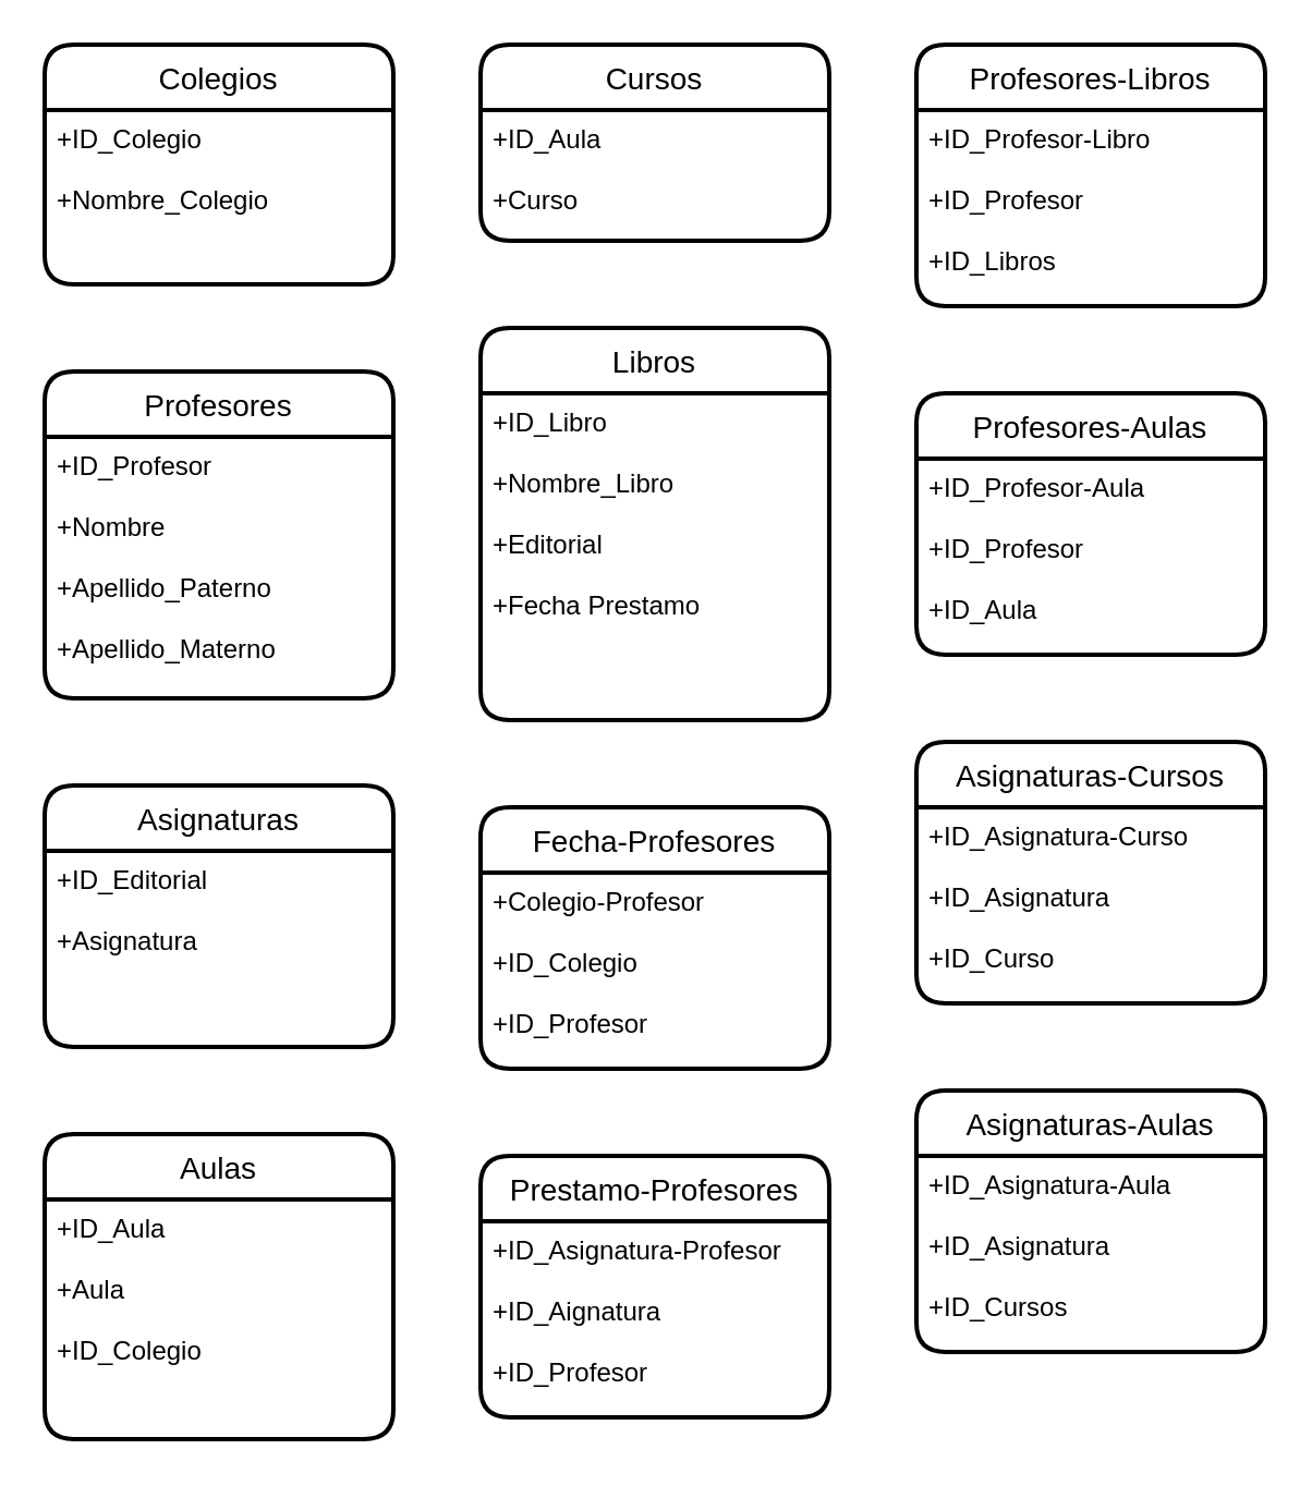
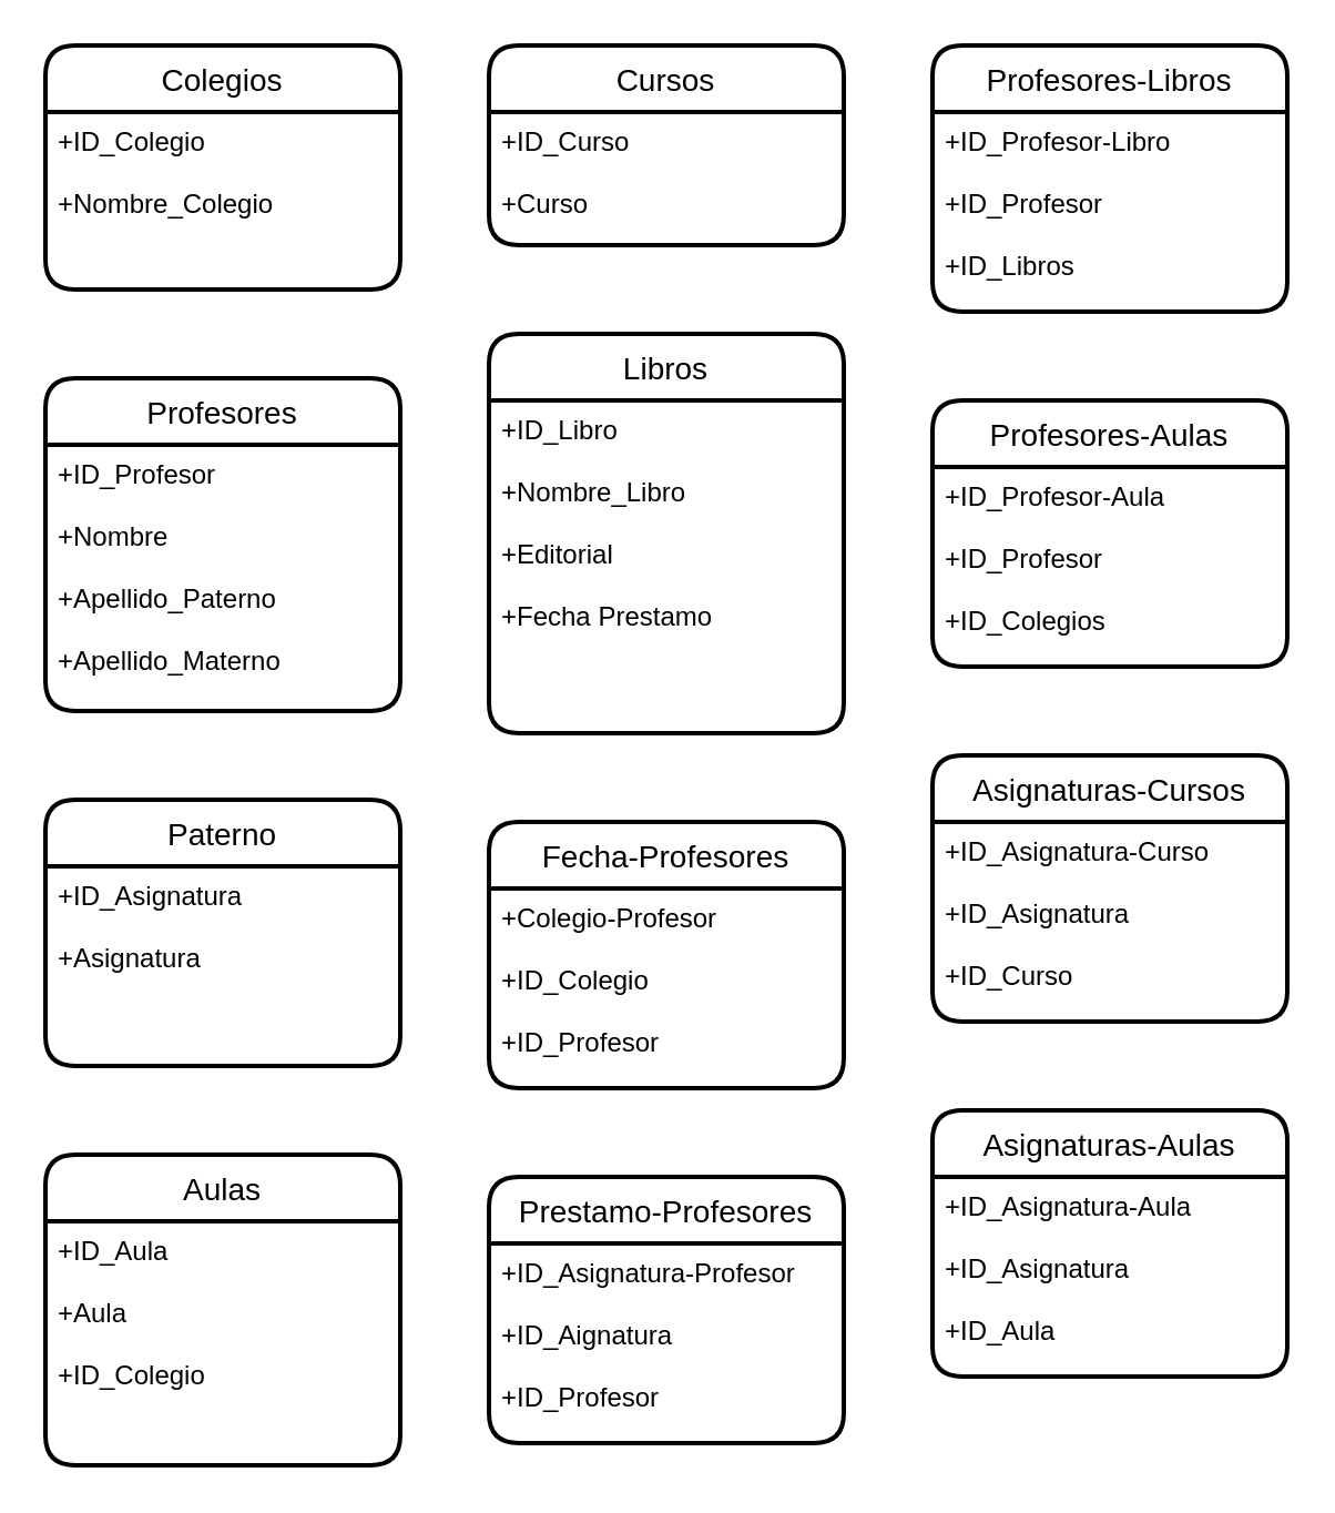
- <mxCell id="13" value="+ID_Aula&#10;&#10;+Curso&#10;" style="align=left;strokeColor=none;fillColor=none;spacingLeft=4;fontSize=12;verticalAlign=top;resizable=0;rotatable=0;part=1;" parent="12" vertex="1"><mxGeometry y="30" width="160" height="60" as="geometry" /></mxCell>
+ <mxCell id="13" value="+ID_Curso&#10;&#10;+Curso&#10;" style="align=left;strokeColor=none;fillColor=none;spacingLeft=4;fontSize=12;verticalAlign=top;resizable=0;rotatable=0;part=1;" parent="12" vertex="1"><mxGeometry y="30" width="160" height="60" as="geometry" /></mxCell>
- <mxCell id="19" value="+ID_Profesor-Aula&#10;&#10;+ID_Profesor&#10;&#10;+ID_Aula&#10;" style="align=left;strokeColor=none;fillColor=none;spacingLeft=4;fontSize=12;verticalAlign=top;resizable=0;rotatable=0;part=1;" parent="18" vertex="1"><mxGeometry y="30" width="160" height="90" as="geometry" /></mxCell>
+ <mxCell id="19" value="+ID_Profesor-Aula&#10;&#10;+ID_Profesor&#10;&#10;+ID_Colegios&#10;" style="align=left;strokeColor=none;fillColor=none;spacingLeft=4;fontSize=12;verticalAlign=top;resizable=0;rotatable=0;part=1;" parent="18" vertex="1"><mxGeometry y="30" width="160" height="90" as="geometry" /></mxCell>
- <mxCell id="8" value="Asignaturas" style="swimlane;childLayout=stackLayout;horizontal=1;startSize=30;horizontalStack=0;rounded=1;fontSize=14;fontStyle=0;strokeWidth=2;resizeParent=0;resizeLast=1;shadow=0;dashed=0;align=center;" parent="1" vertex="1"><mxGeometry x="20" y="360" width="160" height="120" as="geometry" /></mxCell>
+ <mxCell id="8" value="Paterno" style="swimlane;childLayout=stackLayout;horizontal=1;startSize=30;horizontalStack=0;rounded=1;fontSize=14;fontStyle=0;strokeWidth=2;resizeParent=0;resizeLast=1;shadow=0;dashed=0;align=center;" parent="1" vertex="1"><mxGeometry x="20" y="360" width="160" height="120" as="geometry" /></mxCell>
- <mxCell id="9" value="+ID_Editorial&#10;&#10;+Asignatura&#10;" style="align=left;strokeColor=none;fillColor=none;spacingLeft=4;fontSize=12;verticalAlign=top;resizable=0;rotatable=0;part=1;" parent="8" vertex="1"><mxGeometry y="30" width="160" height="90" as="geometry" /></mxCell>
+ <mxCell id="9" value="+ID_Asignatura&#10;&#10;+Asignatura&#10;" style="align=left;strokeColor=none;fillColor=none;spacingLeft=4;fontSize=12;verticalAlign=top;resizable=0;rotatable=0;part=1;" parent="8" vertex="1"><mxGeometry y="30" width="160" height="90" as="geometry" /></mxCell>
- <mxCell id="23" value="+ID_Asignatura-Aula&#10;&#10;+ID_Asignatura&#10;&#10;+ID_Cursos&#10;" style="align=left;strokeColor=none;fillColor=none;spacingLeft=4;fontSize=12;verticalAlign=top;resizable=0;rotatable=0;part=1;" parent="22" vertex="1"><mxGeometry y="30" width="160" height="90" as="geometry" /></mxCell>
+ <mxCell id="23" value="+ID_Asignatura-Aula&#10;&#10;+ID_Asignatura&#10;&#10;+ID_Aula&#10;" style="align=left;strokeColor=none;fillColor=none;spacingLeft=4;fontSize=12;verticalAlign=top;resizable=0;rotatable=0;part=1;" parent="22" vertex="1"><mxGeometry y="30" width="160" height="90" as="geometry" /></mxCell>
